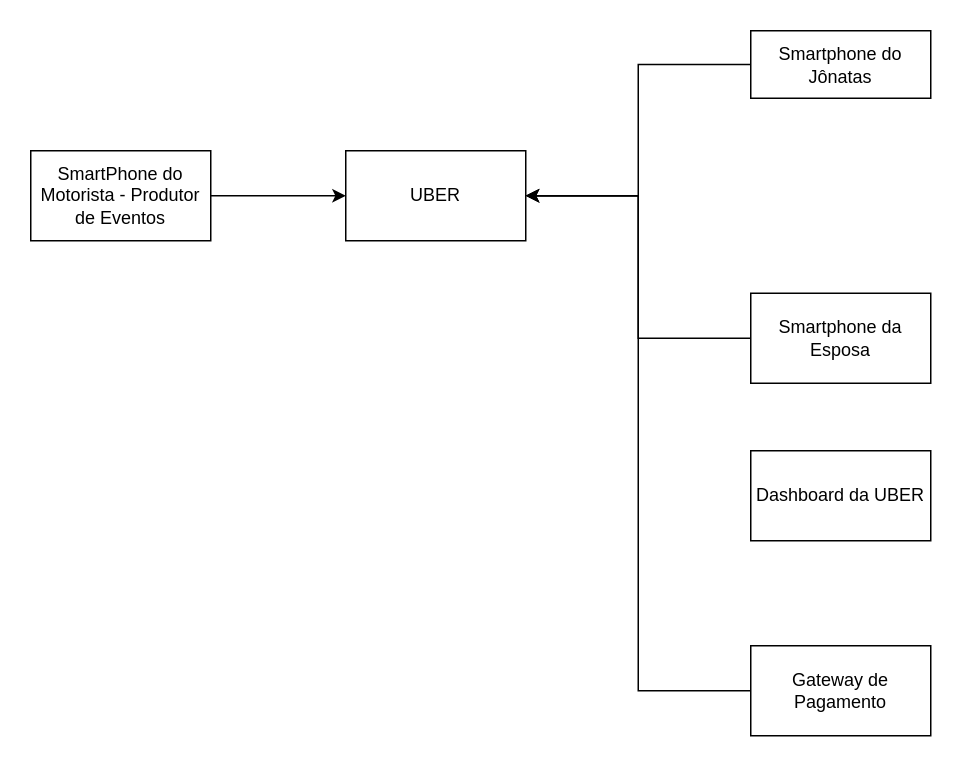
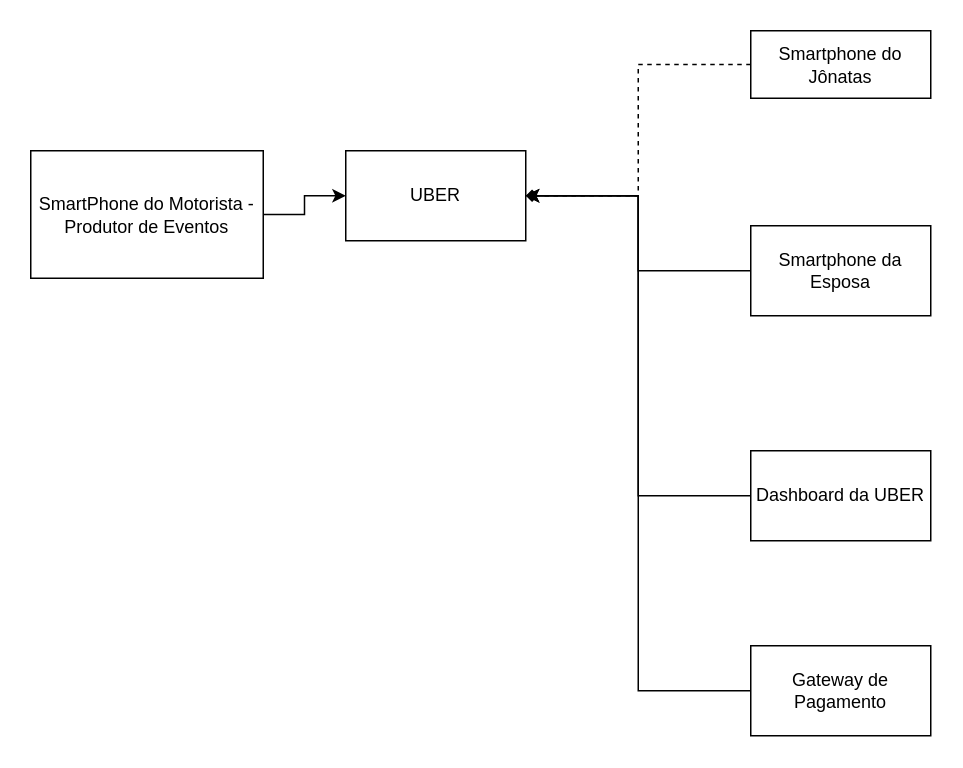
- <mxCell id="5" style="edgeStyle=orthogonalEdgeStyle;rounded=0;orthogonalLoop=1;jettySize=auto;html=1;entryX=1;entryY=0.5;entryDx=0;entryDy=0;" edge="1" parent="1" source="6" target="4"><mxGeometry relative="1" as="geometry" /></mxCell>
+ <mxCell id="5" style="edgeStyle=orthogonalEdgeStyle;rounded=0;orthogonalLoop=1;jettySize=auto;html=1;entryX=1;entryY=0.5;entryDx=0;entryDy=0;dashed=1;" edge="1" parent="1" source="6" target="4"><mxGeometry relative="1" as="geometry" /></mxCell>
- <mxCell id="3" value="SmartPhone do Motorista - Produtor de Eventos" style="rounded=0;whiteSpace=wrap;html=1;" vertex="1" parent="1"><mxGeometry x="20" y="100" width="120" height="60" as="geometry" /></mxCell>
+ <mxCell id="3" value="SmartPhone do Motorista - Produtor de Eventos" style="rounded=0;whiteSpace=wrap;html=1;" vertex="1" parent="1"><mxGeometry x="20" y="100" width="155" height="85" as="geometry" /></mxCell>
- <mxCell id="8" value="Smartphone da Esposa" style="rounded=0;whiteSpace=wrap;html=1;" vertex="1" parent="1"><mxGeometry x="500" y="195" width="120" height="60" as="geometry" /></mxCell>
+ <mxCell id="8" value="Smartphone da Esposa" style="rounded=0;whiteSpace=wrap;html=1;" vertex="1" parent="1"><mxGeometry x="500" y="150" width="120" height="60" as="geometry" /></mxCell>
+ <mxCell id="9" style="edgeStyle=orthogonalEdgeStyle;rounded=0;orthogonalLoop=1;jettySize=auto;html=1;entryX=1;entryY=0.5;entryDx=0;entryDy=0;" edge="1" parent="1" source="10" target="4"><mxGeometry relative="1" as="geometry" /></mxCell>
- <mxCell id="11" style="edgeStyle=orthogonalEdgeStyle;rounded=0;orthogonalLoop=1;jettySize=auto;html=1;entryX=1;entryY=0.5;entryDx=0;entryDy=0;" edge="1" parent="1" source="12" target="4"><mxGeometry relative="1" as="geometry" /></mxCell>
+ <mxCell id="11" style="edgeStyle=orthogonalEdgeStyle;rounded=0;orthogonalLoop=1;jettySize=auto;html=1;entryX=1;entryY=0.5;entryDx=0;entryDy=0;endArrow=diamond;" edge="1" parent="1" source="12" target="4"><mxGeometry relative="1" as="geometry" /></mxCell>
